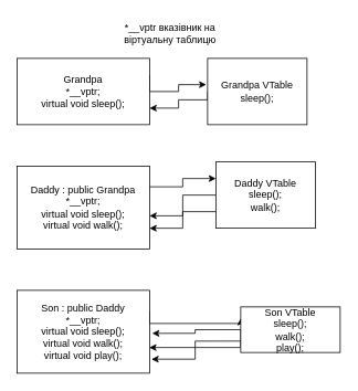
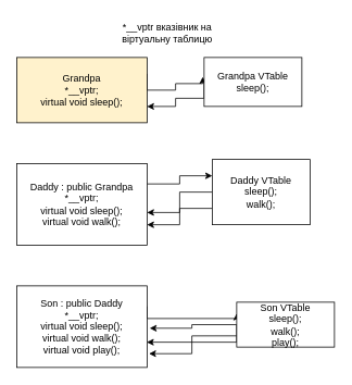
- <mxCell id="3" value="Grandpa&lt;br&gt;*__vptr;&lt;br&gt;virtual void sleep();" style="rounded=0;whiteSpace=wrap;html=1;" vertex="1" parent="1"><mxGeometry x="20" y="70" width="160" height="80" as="geometry" /></mxCell>
+ <mxCell id="3" value="Grandpa&lt;br&gt;*__vptr;&lt;br&gt;virtual void sleep();" style="rounded=0;whiteSpace=wrap;html=1;fillColor=#fff2cc;" vertex="1" parent="1"><mxGeometry x="20" y="70" width="160" height="80" as="geometry" /></mxCell>
- <mxCell id="5" value="Grandpa VTable&lt;br&gt;sleep();" style="rounded=0;whiteSpace=wrap;html=1;" vertex="1" parent="1"><mxGeometry x="250" y="70" width="120" height="80" as="geometry" /></mxCell>
+ <mxCell id="5" value="Grandpa VTable&lt;br&gt;sleep();" style="rounded=0;whiteSpace=wrap;html=1;" vertex="1" parent="1"><mxGeometry x="250" y="70" width="120" height="60" as="geometry" /></mxCell>
